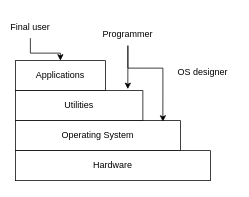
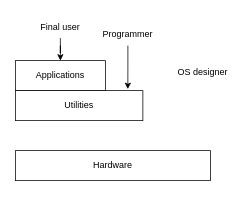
- <mxCell id="7" value="Final user" style="text;html=1;align=center;verticalAlign=middle;whiteSpace=wrap;rounded=0;" vertex="1" parent="1"><mxGeometry x="10" y="20" width="60" height="30" as="geometry" /></mxCell>
+ <mxCell id="7" value="Final user" style="text;html=1;align=center;verticalAlign=middle;whiteSpace=wrap;rounded=0;" vertex="1" parent="1"><mxGeometry x="50" y="20" width="60" height="30" as="geometry" /></mxCell>
- <mxCell id="11" style="edgeStyle=orthogonalEdgeStyle;rounded=0;orthogonalLoop=1;jettySize=auto;html=1;exitX=0.5;exitY=1;exitDx=0;exitDy=0;entryX=0.894;entryY=0.035;entryDx=0;entryDy=0;entryPerimeter=0;" edge="1" parent="1" source="8" target="4"><mxGeometry relative="1" as="geometry"><Array as="points"><mxPoint x="170" y="90" /><mxPoint x="217" y="90" /></Array></mxGeometry></mxCell>
- <mxCell id="4" value="Operating System" style="rounded=0;whiteSpace=wrap;html=1;" vertex="1" parent="1"><mxGeometry x="20" y="160" width="220" height="40" as="geometry" /></mxCell>
